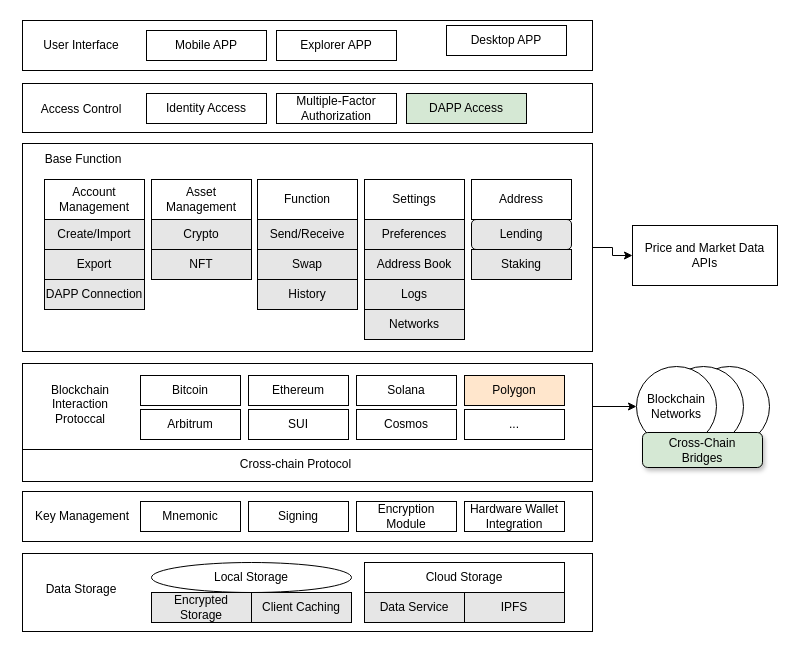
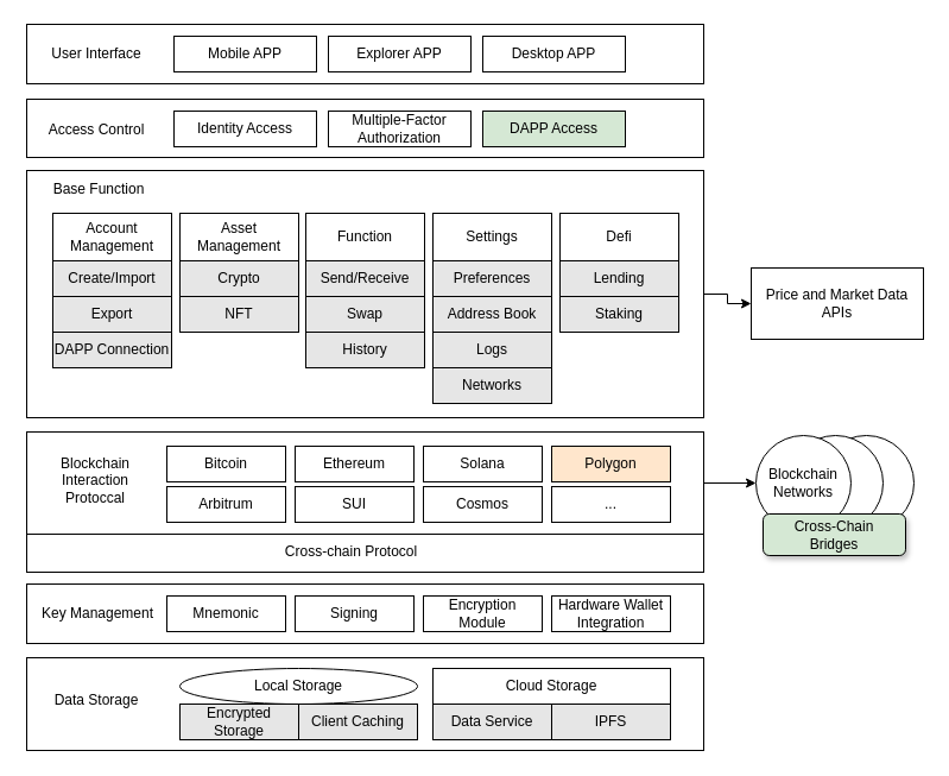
- <mxCell id="6" value="Desktop APP" style="rounded=0;whiteSpace=wrap;html=1;" vertex="1" parent="1"><mxGeometry x="446" y="25" width="120" height="30" as="geometry" /></mxCell>
+ <mxCell id="6" value="Desktop APP" style="rounded=0;whiteSpace=wrap;html=1;" vertex="1" parent="1"><mxGeometry x="406" y="30" width="120" height="30" as="geometry" /></mxCell>
- <mxCell id="34" value="Address" style="rounded=0;whiteSpace=wrap;html=1;" vertex="1" parent="1"><mxGeometry x="471" y="179" width="100" height="40" as="geometry" /></mxCell>
+ <mxCell id="34" value="Defi" style="rounded=0;whiteSpace=wrap;html=1;" vertex="1" parent="1"><mxGeometry x="471" y="179" width="100" height="40" as="geometry" /></mxCell>
- <mxCell id="32" value="Lending" style="whiteSpace=wrap;html=1;fillColor=light-dark(#E6E6E6,var(--ge-dark-color, #121212));rounded=1;" vertex="1" parent="1"><mxGeometry x="471" y="219" width="100" height="30" as="geometry" /></mxCell>
+ <mxCell id="32" value="Lending" style="rounded=0;whiteSpace=wrap;html=1;fillColor=light-dark(#E6E6E6,var(--ge-dark-color, #121212));" vertex="1" parent="1"><mxGeometry x="471" y="219" width="100" height="30" as="geometry" /></mxCell>
